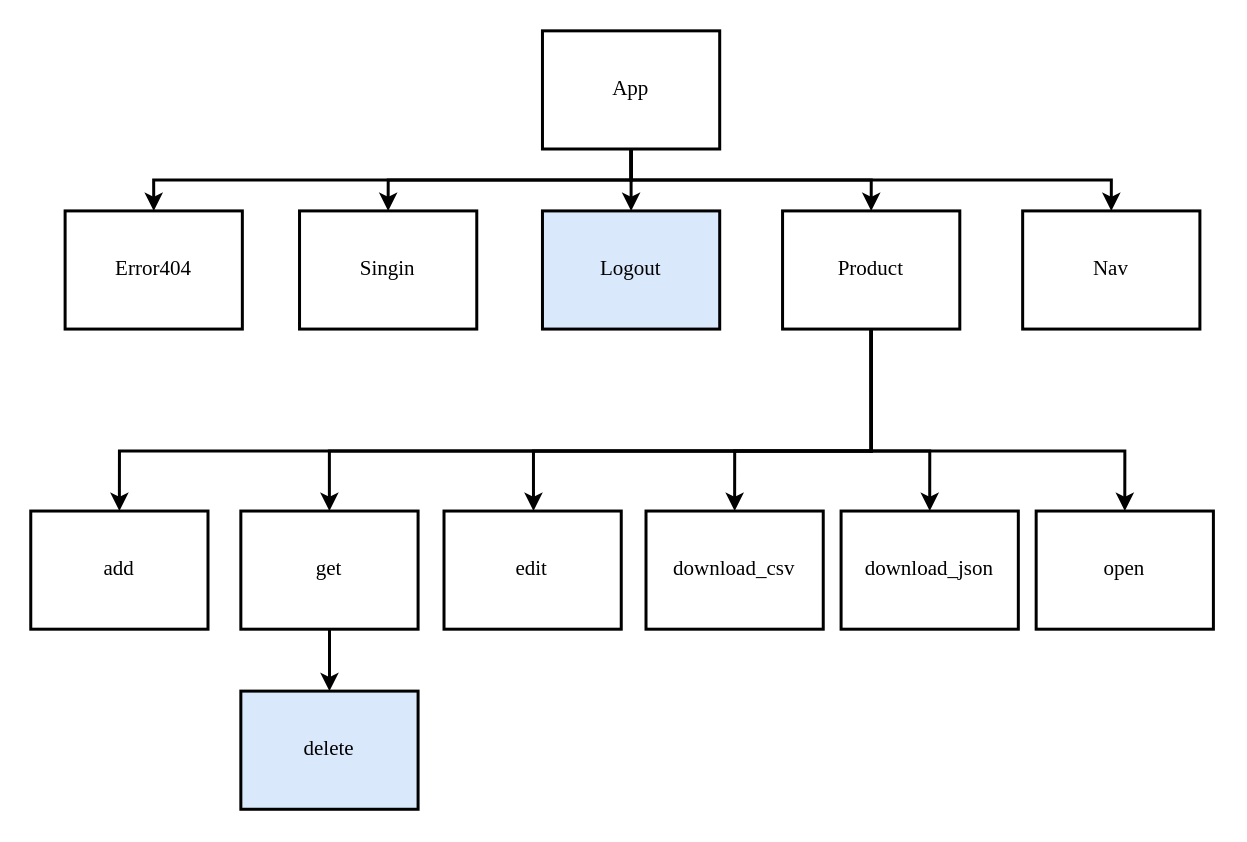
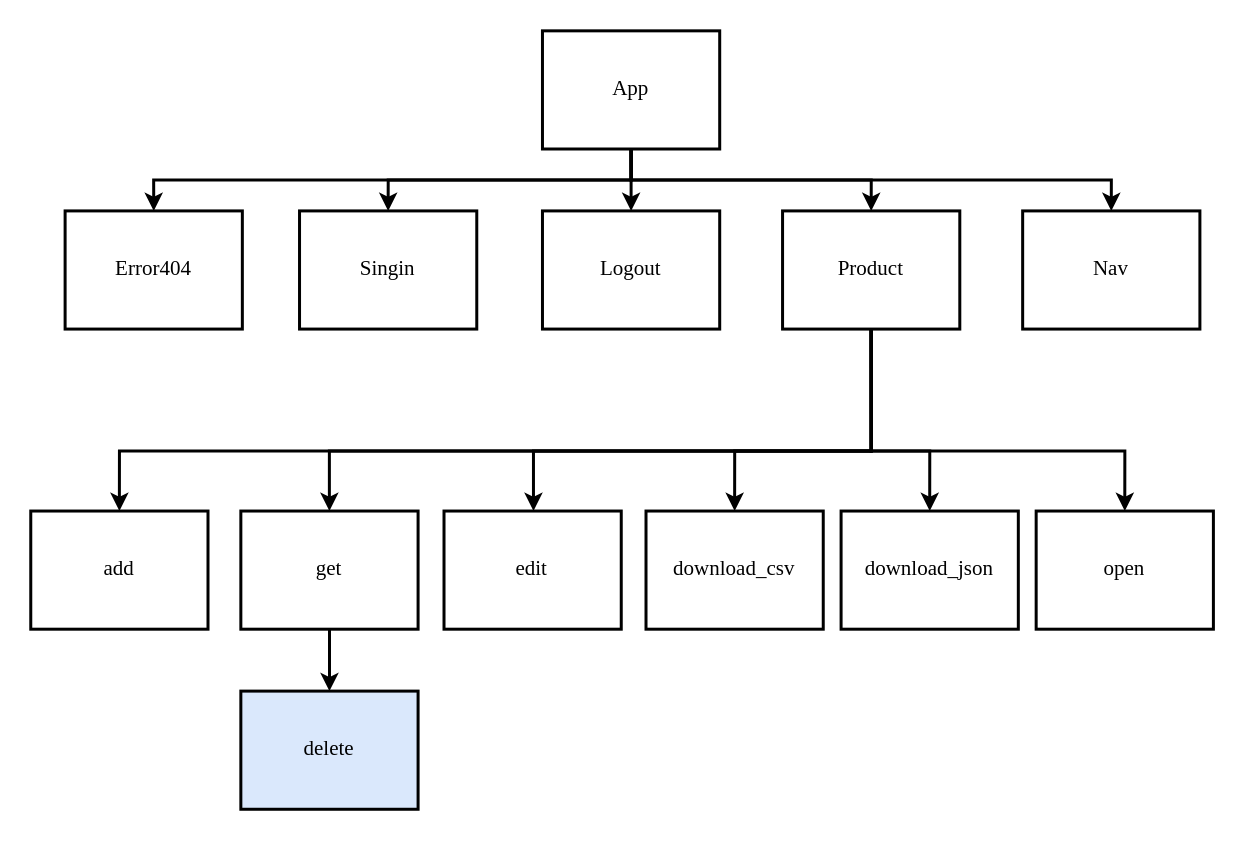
- <mxCell id="10" value="Logout" style="rounded=0;whiteSpace=wrap;html=1;absoluteArcSize=1;arcSize=14;strokeWidth=2;fontFamily=Times New Roman;fontSize=14;fontStyle=0;fillColor=#dae8fc;" parent="1" vertex="1"><mxGeometry x="361" y="140" width="118.11" height="78.74" as="geometry" /></mxCell>
+ <mxCell id="10" value="Logout" style="rounded=0;whiteSpace=wrap;html=1;absoluteArcSize=1;arcSize=14;strokeWidth=2;fontFamily=Times New Roman;fontSize=14;fontStyle=0" parent="1" vertex="1"><mxGeometry x="361" y="140" width="118.11" height="78.74" as="geometry" /></mxCell>
